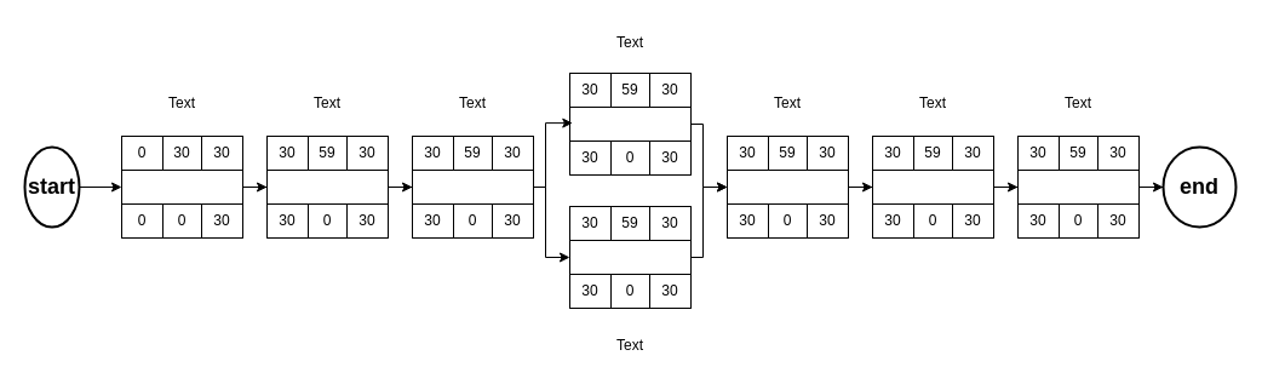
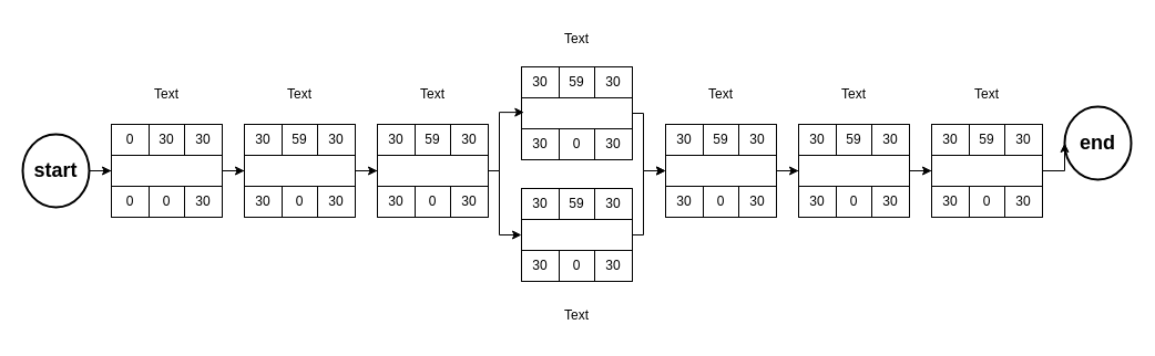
- <mxCell id="3" value="&lt;h2&gt;start&lt;/h2&gt;" style="strokeWidth=2;html=1;shape=mxgraph.flowchart.start_2;whiteSpace=wrap;" vertex="1" parent="1"><mxGeometry x="20" y="121" width="45" height="66" as="geometry" /></mxCell>
+ <mxCell id="3" value="&lt;h2&gt;start&lt;/h2&gt;" style="strokeWidth=2;html=1;shape=mxgraph.flowchart.start_2;whiteSpace=wrap;" vertex="1" parent="1"><mxGeometry x="20" y="121" width="60" height="66" as="geometry" /></mxCell>
- <mxCell id="109" value="&lt;h2&gt;end&lt;/h2&gt;" style="strokeWidth=2;html=1;shape=mxgraph.flowchart.start_2;whiteSpace=wrap;" vertex="1" parent="1"><mxGeometry x="960" y="121" width="60" height="66" as="geometry" /></mxCell>
+ <mxCell id="109" value="&lt;h2&gt;end&lt;/h2&gt;" style="strokeWidth=2;html=1;shape=mxgraph.flowchart.start_2;whiteSpace=wrap;" vertex="1" parent="1"><mxGeometry x="960" y="96" width="60" height="66" as="geometry" /></mxCell>
